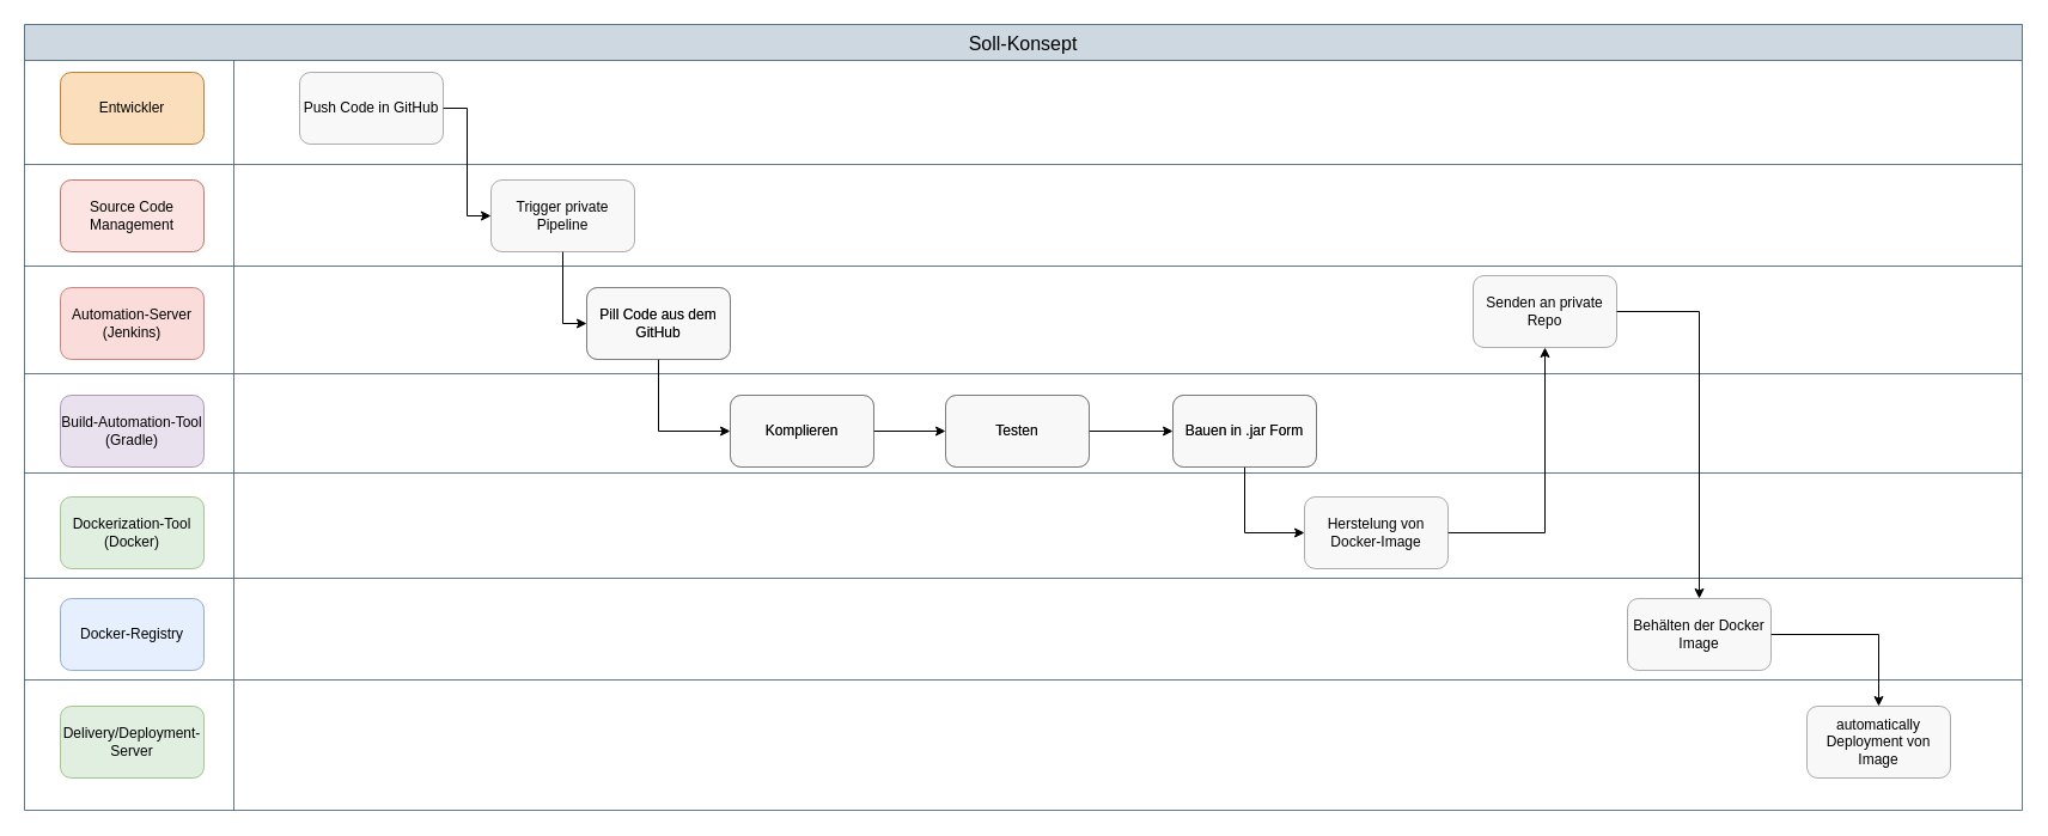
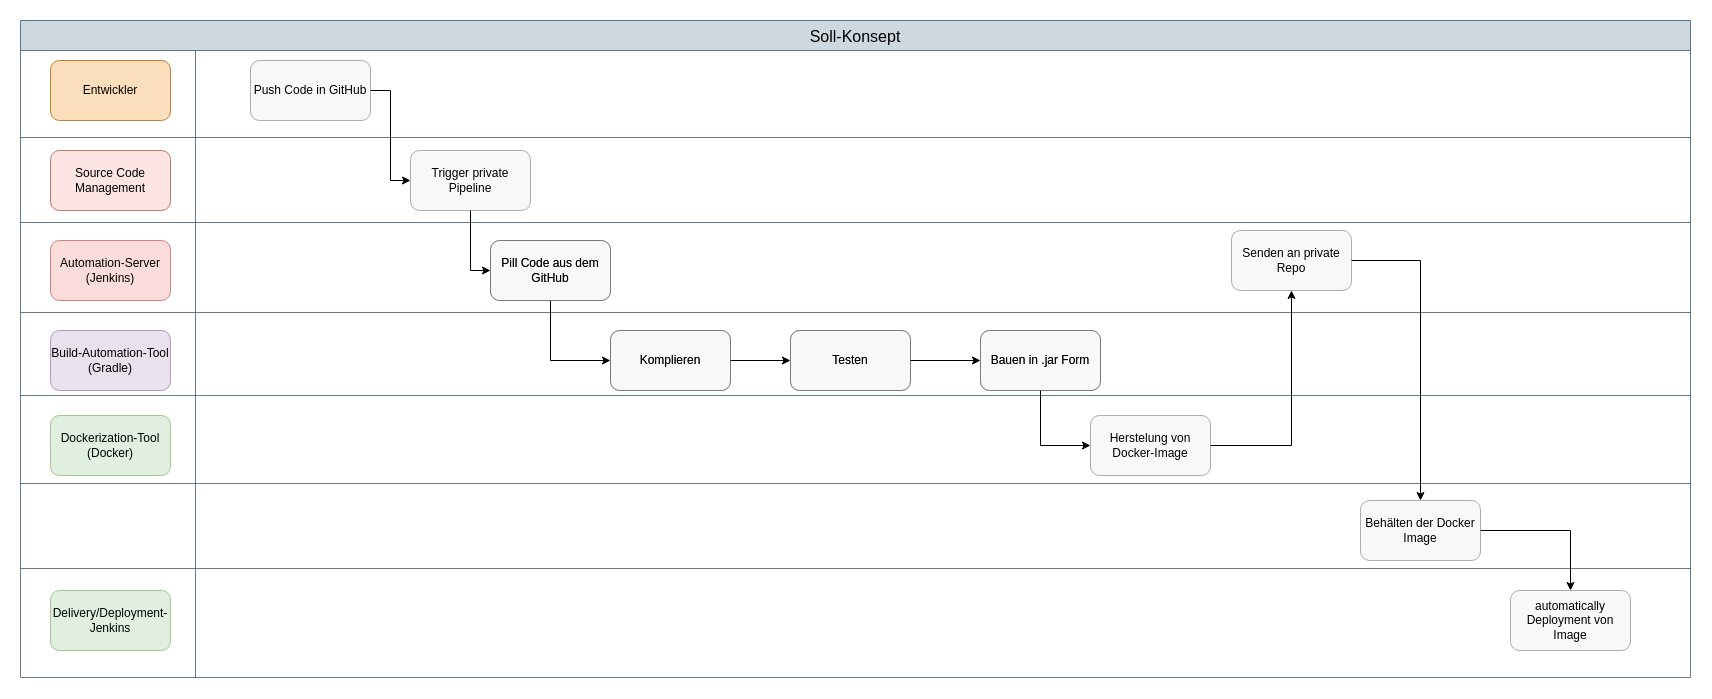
- <mxCell id="24" value="Docker-Registry" style="rounded=1;whiteSpace=wrap;html=1;opacity=70;fillColor=#dae8fc;strokeColor=#6c8ebf;" parent="1" vertex="1"><mxGeometry x="50" y="500" width="120" height="60" as="geometry" /></mxCell>
- <mxCell id="30" value="Delivery/Deployment-Server" style="rounded=1;whiteSpace=wrap;html=1;opacity=70;fillColor=#d5e8d4;strokeColor=#82b366;" parent="1" vertex="1"><mxGeometry x="50" y="590" width="120" height="60" as="geometry" /></mxCell>
+ <mxCell id="30" value="Delivery/Deployment-Jenkins" style="rounded=1;whiteSpace=wrap;html=1;opacity=70;fillColor=#d5e8d4;strokeColor=#82b366;" parent="1" vertex="1"><mxGeometry x="50" y="590" width="120" height="60" as="geometry" /></mxCell>
